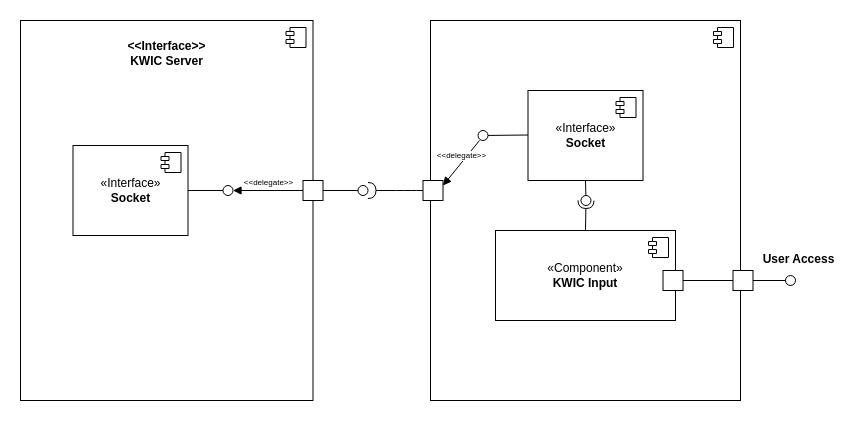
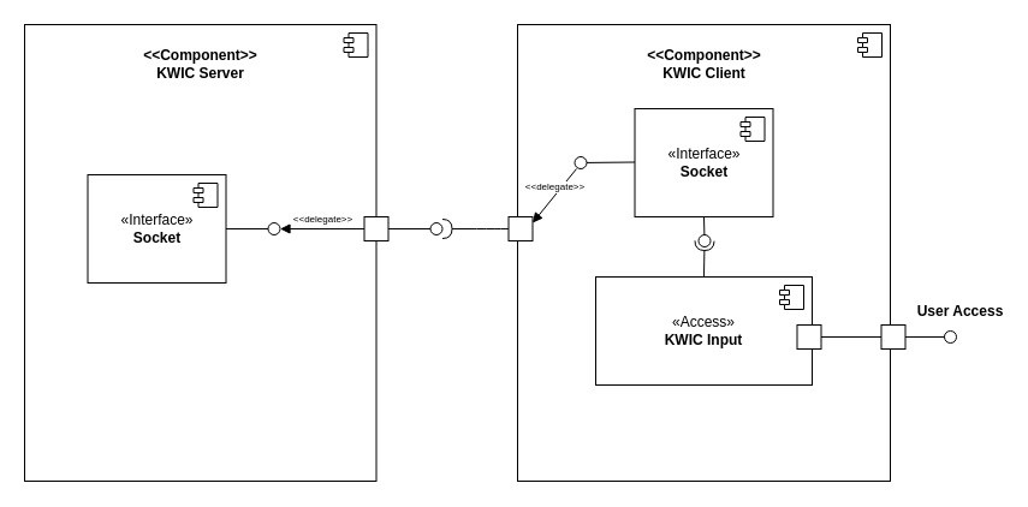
- <mxCell id="26" value="&amp;lt;&amp;lt;Interface&amp;gt;&amp;gt;&lt;div&gt;KWIC Server&lt;/div&gt;" style="text;align=center;fontStyle=1;verticalAlign=middle;spacingLeft=3;spacingRight=3;strokeColor=none;rotatable=0;points=[[0,0.5],[1,0.5]];portConstraint=eastwest;html=1;" vertex="1" parent="1"><mxGeometry x="126.25" y="40" width="80" height="26" as="geometry" /></mxCell>
+ <mxCell id="26" value="&amp;lt;&amp;lt;Component&amp;gt;&amp;gt;&lt;div&gt;KWIC Server&lt;/div&gt;" style="text;align=center;fontStyle=1;verticalAlign=middle;spacingLeft=3;spacingRight=3;strokeColor=none;rotatable=0;points=[[0,0.5],[1,0.5]];portConstraint=eastwest;html=1;" vertex="1" parent="1"><mxGeometry x="126.25" y="40" width="80" height="26" as="geometry" /></mxCell>
+ <mxCell id="25" value="&amp;lt;&amp;lt;Component&amp;gt;&amp;gt;&lt;div&gt;KWIC Client&lt;/div&gt;" style="text;align=center;fontStyle=1;verticalAlign=middle;spacingLeft=3;spacingRight=3;strokeColor=none;rotatable=0;points=[[0,0.5],[1,0.5]];portConstraint=eastwest;html=1;" vertex="1" parent="1"><mxGeometry x="545" y="40" width="80" height="26" as="geometry" /></mxCell>
- <mxCell id="21" value="«Component»&lt;br&gt;&lt;b&gt;KWIC Input&lt;/b&gt;" style="html=1;dropTarget=0;whiteSpace=wrap;" vertex="1" parent="1"><mxGeometry x="495" y="230" width="180" height="90" as="geometry" /></mxCell>
+ <mxCell id="21" value="«Access»&lt;br&gt;&lt;b&gt;KWIC Input&lt;/b&gt;" style="html=1;dropTarget=0;whiteSpace=wrap;" vertex="1" parent="1"><mxGeometry x="495" y="230" width="180" height="90" as="geometry" /></mxCell>
